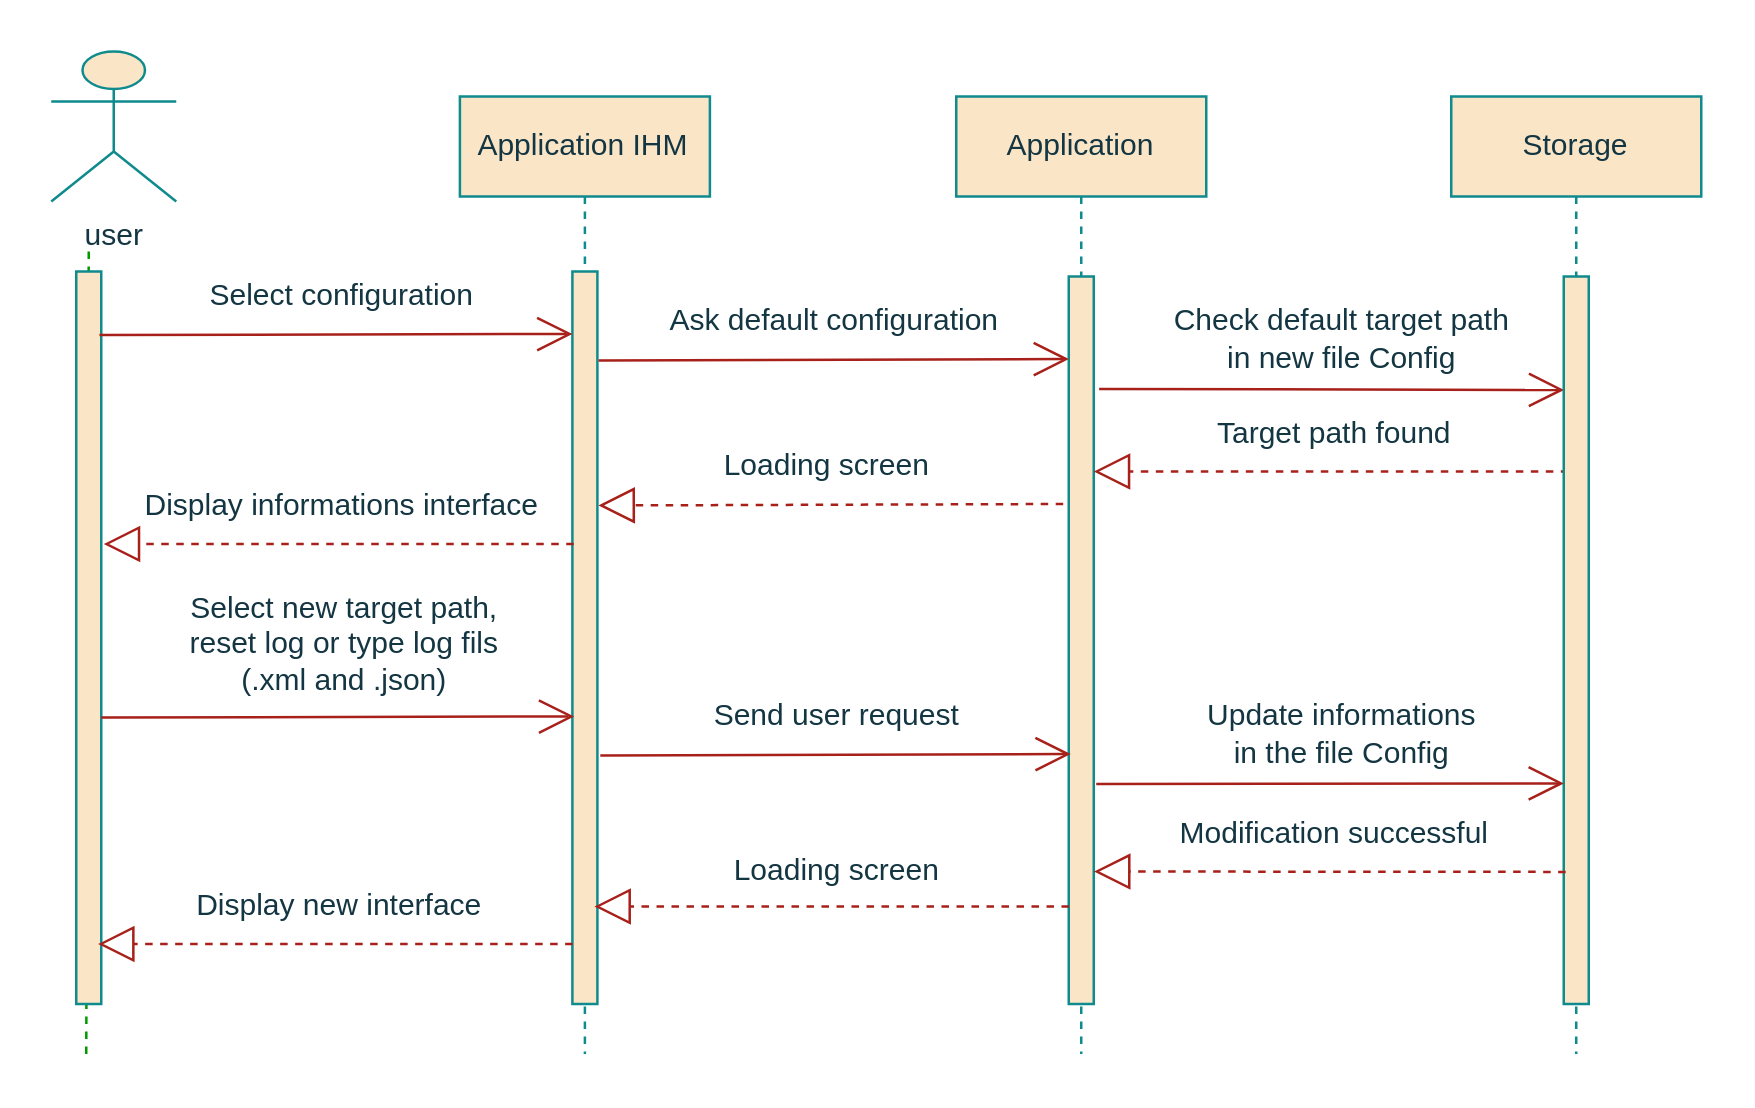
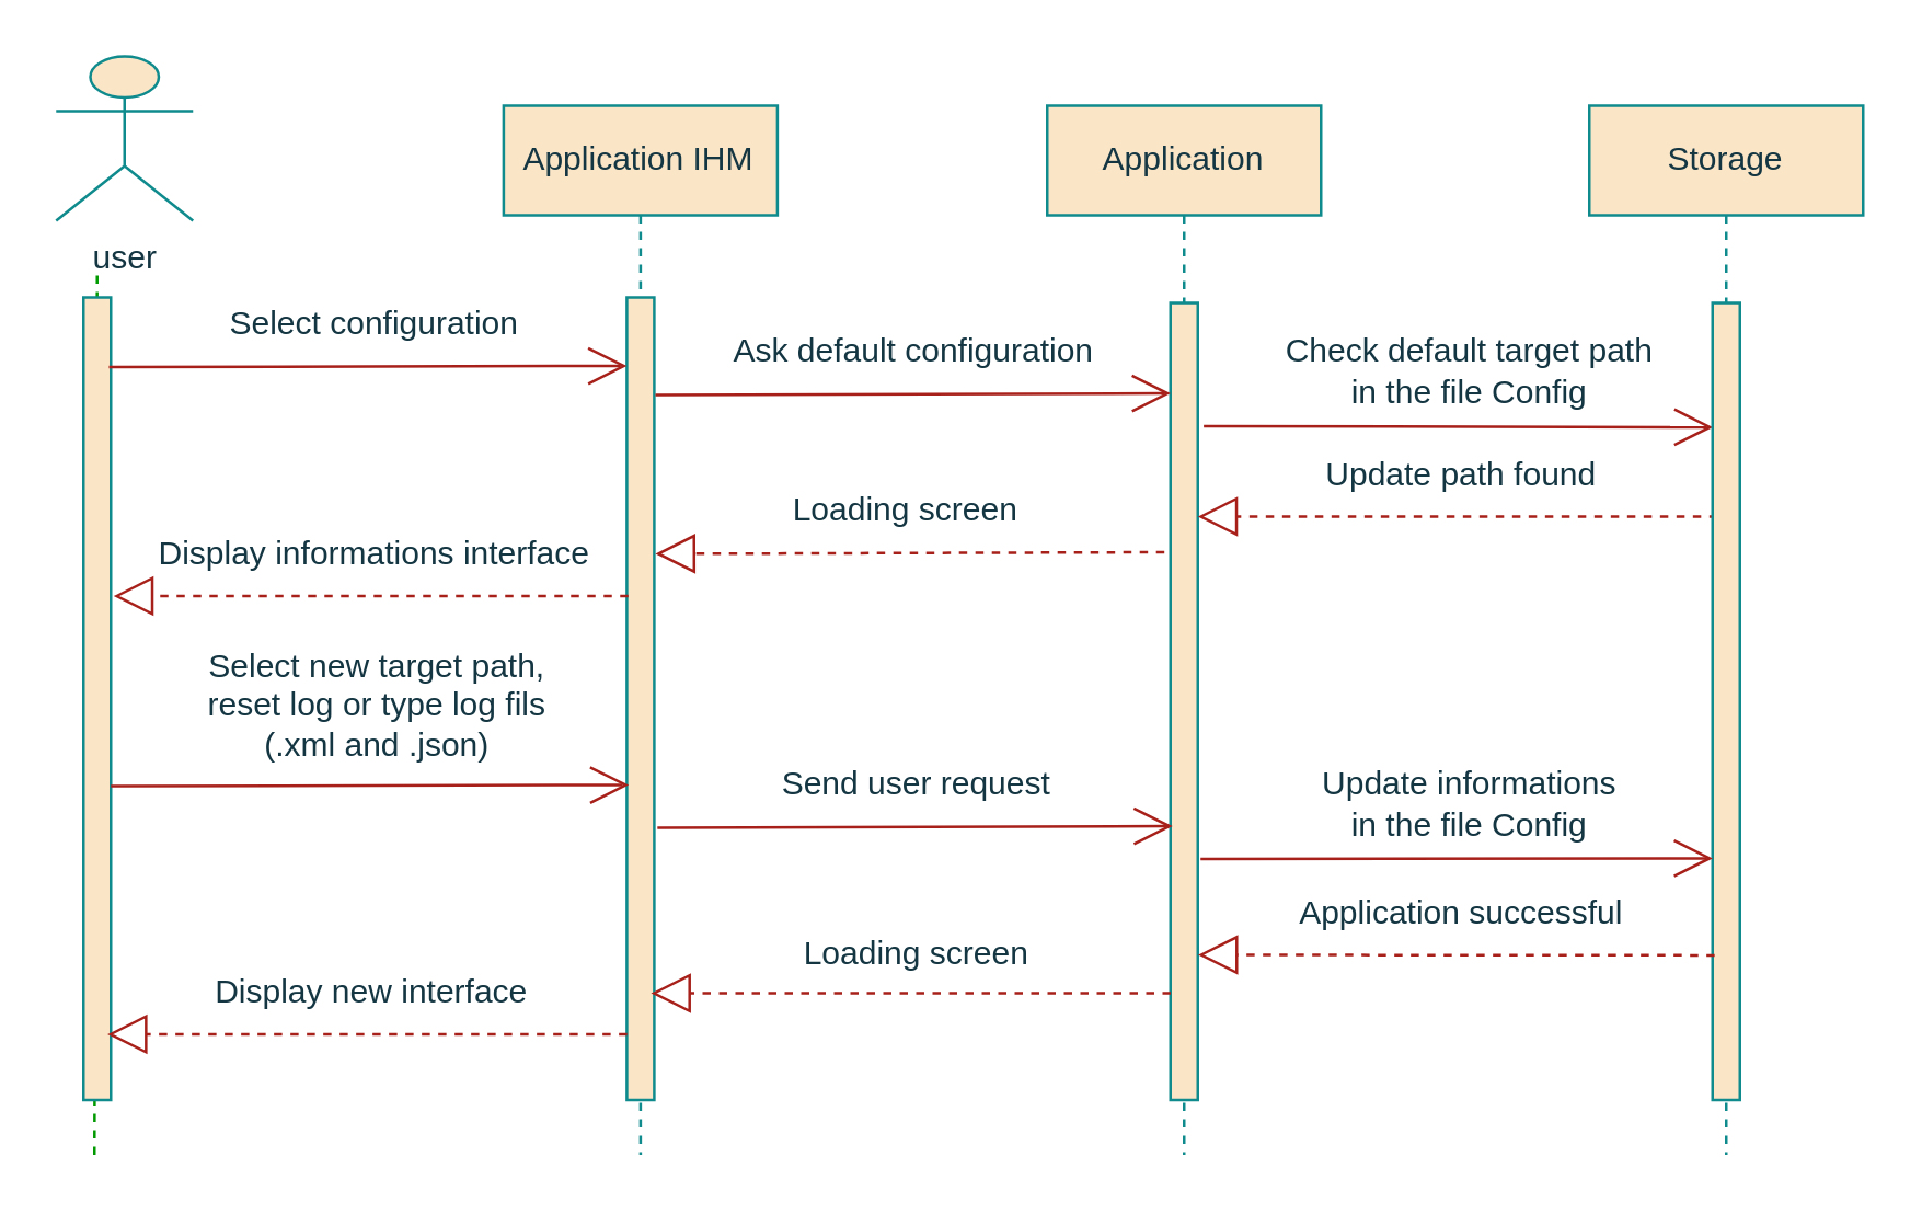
- <mxCell id="18" value="Check default target path&lt;br&gt;in new file Config" style="text;html=1;align=center;verticalAlign=middle;resizable=0;points=[];autosize=1;strokeColor=none;fillColor=none;rounded=1;fontColor=#143642;" vertex="1" parent="1"><mxGeometry x="455.52" y="115" width="160" height="40" as="geometry" /></mxCell>
+ <mxCell id="18" value="Check default target path&lt;br&gt;in the file Config" style="text;html=1;align=center;verticalAlign=middle;resizable=0;points=[];autosize=1;strokeColor=none;fillColor=none;rounded=1;fontColor=#143642;" vertex="1" parent="1"><mxGeometry x="455.52" y="115" width="160" height="40" as="geometry" /></mxCell>
- <mxCell id="20" value="Target path found" style="text;html=1;align=center;verticalAlign=middle;resizable=0;points=[];autosize=1;strokeColor=none;fillColor=none;rounded=1;fontColor=#143642;" vertex="1" parent="1"><mxGeometry x="473.33" y="158" width="120" height="30" as="geometry" /></mxCell>
+ <mxCell id="20" value="Update path found" style="text;html=1;align=center;verticalAlign=middle;resizable=0;points=[];autosize=1;strokeColor=none;fillColor=none;rounded=1;fontColor=#143642;" vertex="1" parent="1"><mxGeometry x="473.33" y="158" width="120" height="30" as="geometry" /></mxCell>
- <mxCell id="29" value="Modification successful" style="text;html=1;align=center;verticalAlign=middle;resizable=0;points=[];autosize=1;strokeColor=none;fillColor=none;rounded=1;fontColor=#143642;" vertex="1" parent="1"><mxGeometry x="458.43" y="318" width="150" height="30" as="geometry" /></mxCell>
+ <mxCell id="29" value="Application successful" style="text;html=1;align=center;verticalAlign=middle;resizable=0;points=[];autosize=1;strokeColor=none;fillColor=none;rounded=1;fontColor=#143642;" vertex="1" parent="1"><mxGeometry x="458.43" y="318" width="150" height="30" as="geometry" /></mxCell>
